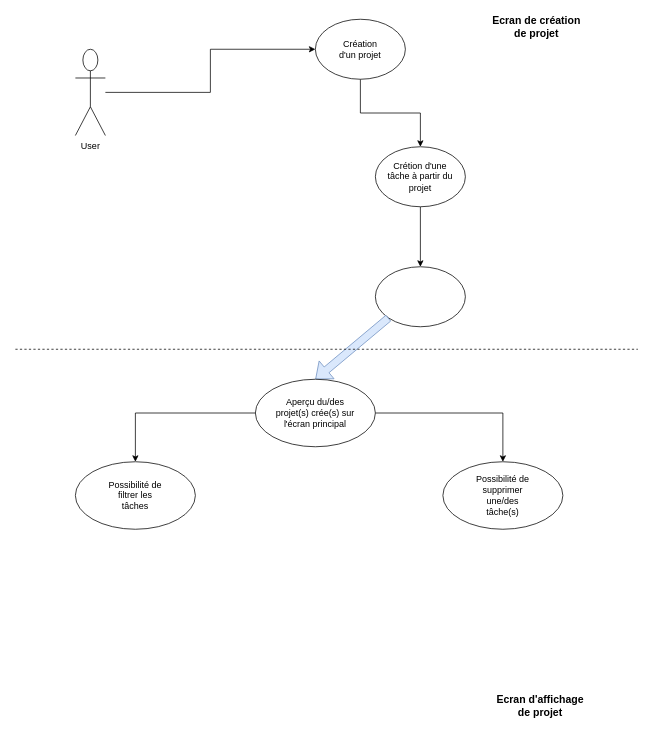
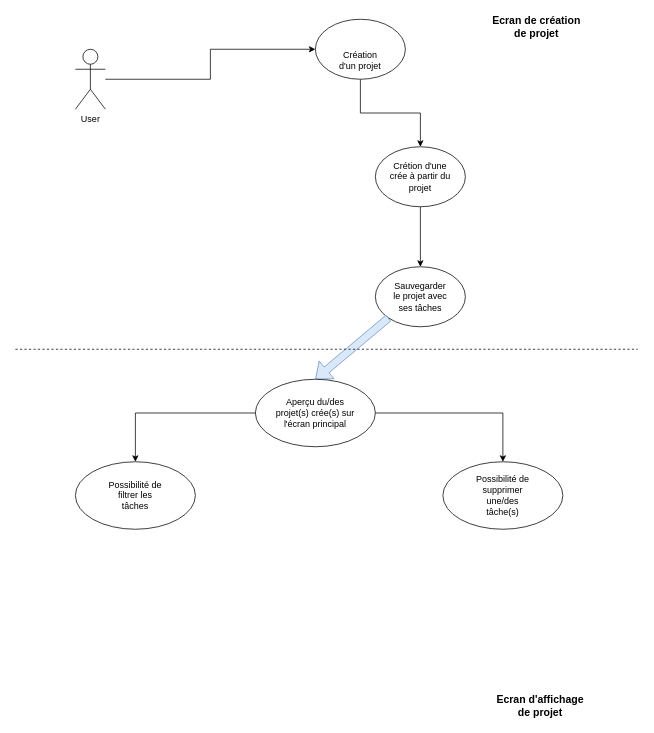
- <mxCell id="6" value="Création d'un projet&lt;br&gt;" style="text;html=1;strokeColor=none;fillColor=none;align=center;verticalAlign=middle;whiteSpace=wrap;rounded=0;" vertex="1" parent="1"><mxGeometry x="450" y="50" width="60" height="30" as="geometry" /></mxCell>
+ <mxCell id="6" value="Création d'un projet&lt;br&gt;" style="text;html=1;strokeColor=none;fillColor=none;align=center;verticalAlign=middle;whiteSpace=wrap;rounded=0;" vertex="1" parent="1"><mxGeometry x="450" y="65" width="60" height="30" as="geometry" /></mxCell>
- <mxCell id="3" value="User&lt;br&gt;" style="shape=umlActor;verticalLabelPosition=bottom;verticalAlign=top;html=1;outlineConnect=0;" vertex="1" parent="1"><mxGeometry x="100" y="65" width="40" height="115" as="geometry" /></mxCell>
+ <mxCell id="3" value="User&lt;br&gt;" style="shape=umlActor;verticalLabelPosition=bottom;verticalAlign=top;html=1;outlineConnect=0;" vertex="1" parent="1"><mxGeometry x="100" y="65" width="40" height="80" as="geometry" /></mxCell>
- <mxCell id="9" value="Crétion d'une tâche à partir du projet&lt;br&gt;" style="text;html=1;strokeColor=none;fillColor=none;align=center;verticalAlign=middle;whiteSpace=wrap;rounded=0;" vertex="1" parent="1"><mxGeometry x="515" y="220" width="90" height="30" as="geometry" /></mxCell>
+ <mxCell id="9" value="Crétion d'une crée à partir du projet&lt;br&gt;" style="text;html=1;strokeColor=none;fillColor=none;align=center;verticalAlign=middle;whiteSpace=wrap;rounded=0;" vertex="1" parent="1"><mxGeometry x="515" y="220" width="90" height="30" as="geometry" /></mxCell>
+ <mxCell id="11" value="Sauvegarder le projet avec ses tâches" style="text;html=1;strokeColor=none;fillColor=none;align=center;verticalAlign=middle;whiteSpace=wrap;rounded=0;" vertex="1" parent="1"><mxGeometry x="520" y="380" width="80" height="30" as="geometry" /></mxCell>
